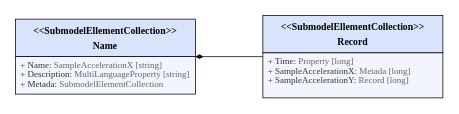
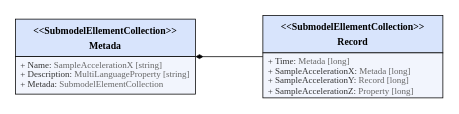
- <mxCell id="9" value="&lt;b&gt;&lt;font style=&quot;font-size: 13px;&quot; face=&quot;Times New Roman&quot;&gt;Name&lt;/font&gt;&lt;/b&gt;" style="text;html=1;align=center;verticalAlign=middle;whiteSpace=wrap;rounded=0;" vertex="1" parent="2"><mxGeometry x="31" y="20" width="178" height="30" as="geometry" /></mxCell>
+ <mxCell id="9" value="&lt;b&gt;&lt;font style=&quot;font-size: 13px;&quot; face=&quot;Times New Roman&quot;&gt;Metada&lt;/font&gt;&lt;/b&gt;" style="text;html=1;align=center;verticalAlign=middle;whiteSpace=wrap;rounded=0;" vertex="1" parent="2"><mxGeometry x="31" y="20" width="178" height="30" as="geometry" /></mxCell>
- <mxCell id="14" value="&lt;font face=&quot;Times New Roman&quot; style=&quot;color: rgb(51, 51, 51);&quot;&gt;+ Time:&lt;/font&gt;&lt;font face=&quot;Times New Roman&quot; style=&quot;color: rgb(102, 102, 102);&quot;&gt; Property [long]&lt;/font&gt;" style="text;html=1;align=left;verticalAlign=middle;whiteSpace=wrap;rounded=0;" vertex="1" parent="1"><mxGeometry x="355" y="74.5" width="205" height="12.5" as="geometry" /></mxCell>
+ <mxCell id="14" value="&lt;font face=&quot;Times New Roman&quot; style=&quot;color: rgb(51, 51, 51);&quot;&gt;+ Time:&lt;/font&gt;&lt;font face=&quot;Times New Roman&quot; style=&quot;color: rgb(102, 102, 102);&quot;&gt; Metada [long]&lt;/font&gt;" style="text;html=1;align=left;verticalAlign=middle;whiteSpace=wrap;rounded=0;" vertex="1" parent="1"><mxGeometry x="355" y="74.5" width="205" height="12.5" as="geometry" /></mxCell>
+ <mxCell id="18" value="&lt;font style=&quot;color: rgb(51, 51, 51);&quot; face=&quot;Times New Roman&quot;&gt;+ SampleAccelerationZ:&lt;/font&gt;&lt;font style=&quot;color: rgb(102, 102, 102);&quot; face=&quot;Times New Roman&quot;&gt;&amp;nbsp;Property [long]&lt;/font&gt;" style="text;html=1;align=left;verticalAlign=middle;whiteSpace=wrap;rounded=0;" vertex="1" parent="1"><mxGeometry x="355" y="114" width="210" height="13.5" as="geometry" /></mxCell>
